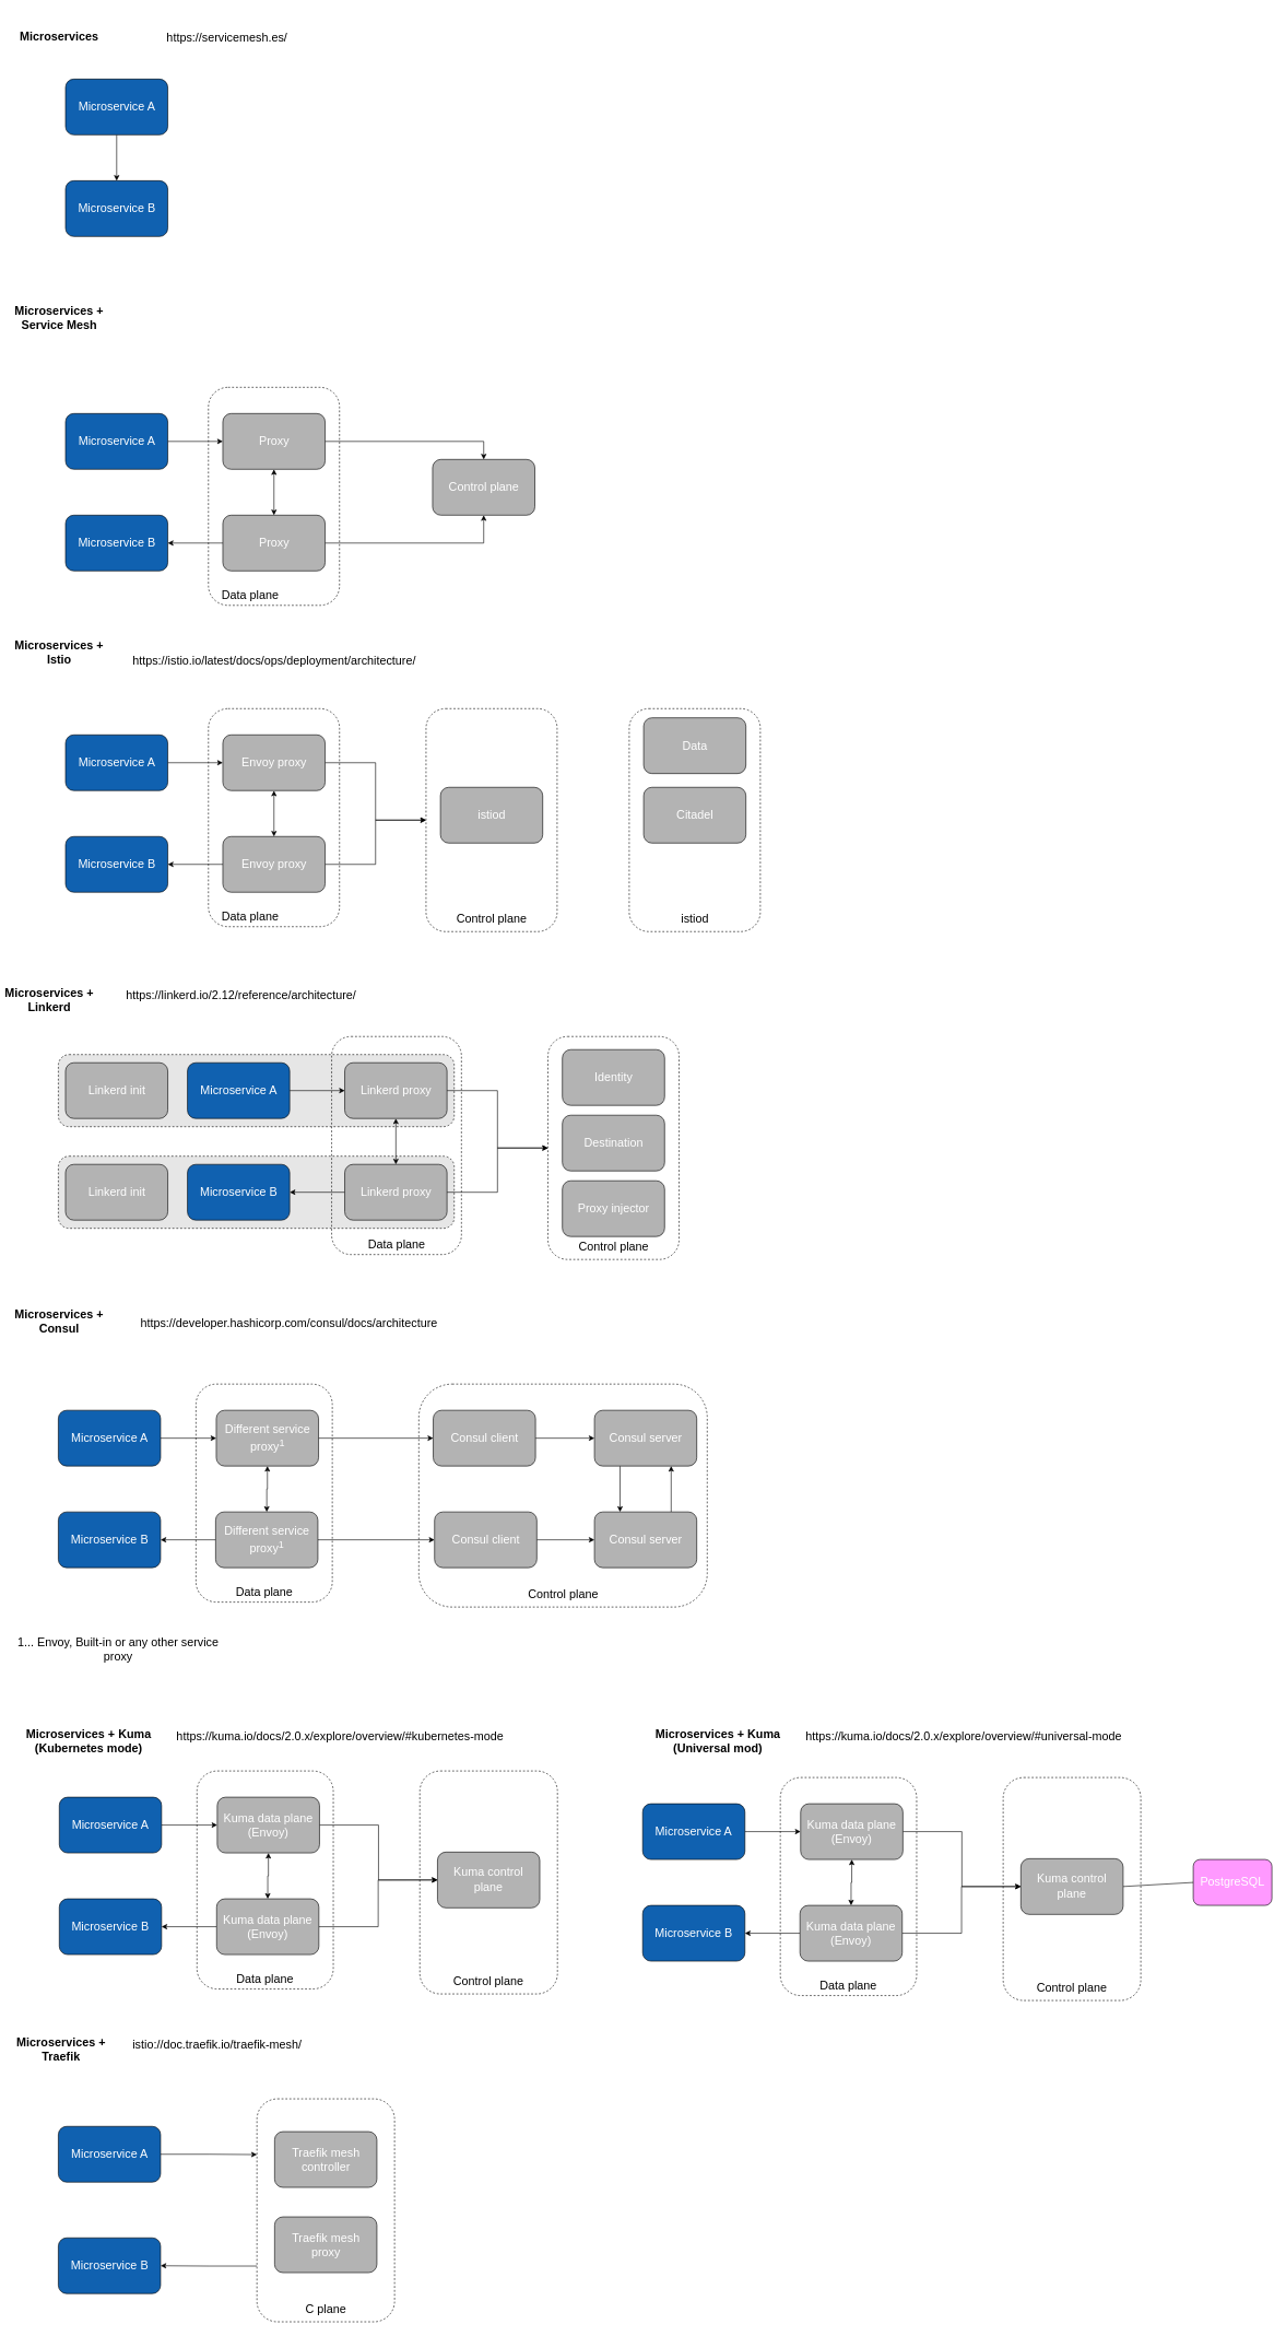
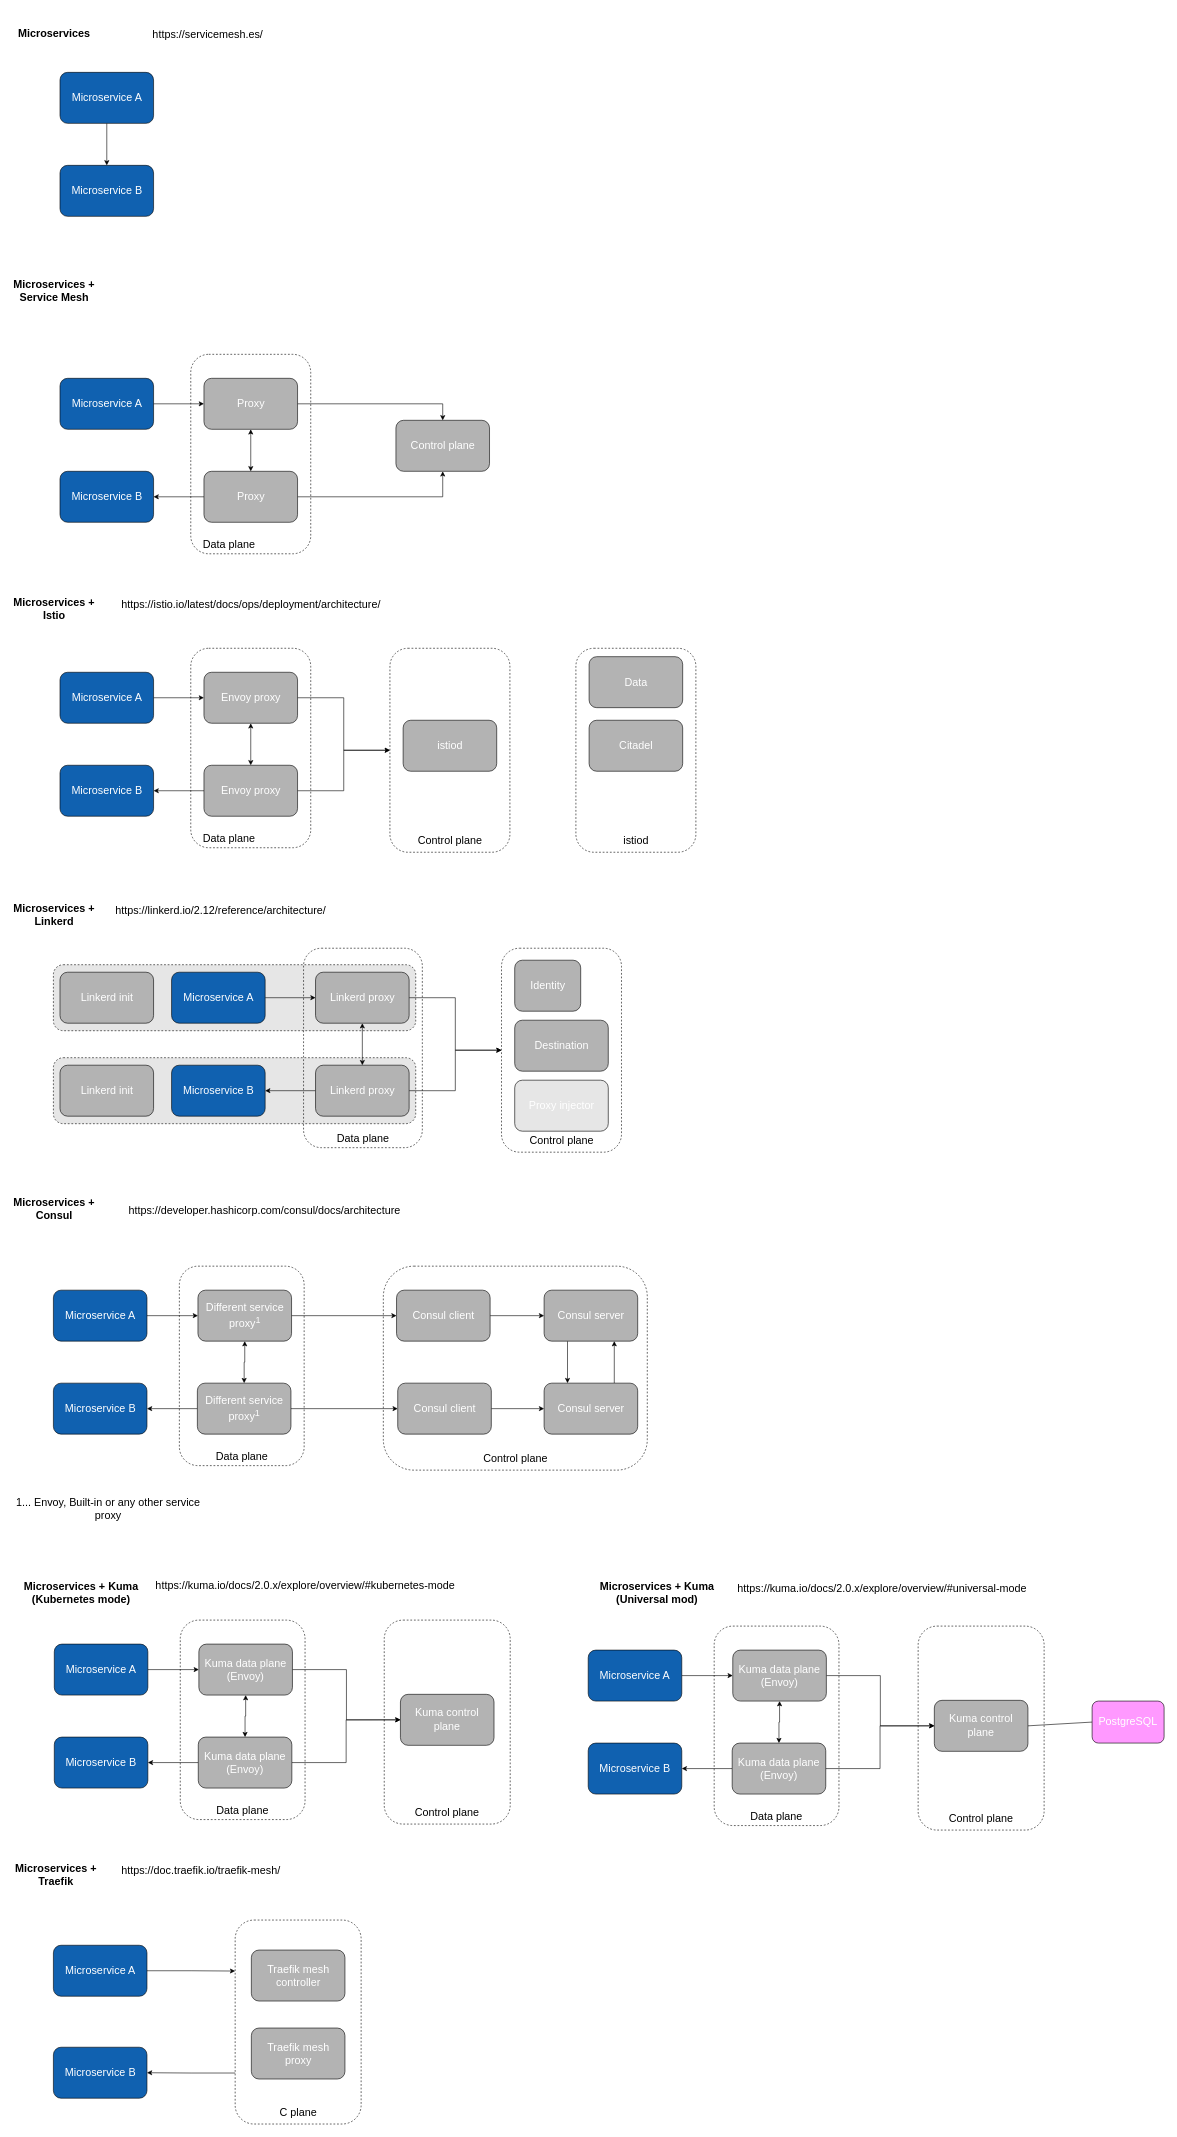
- <mxCell id="9" value="&lt;b&gt;&lt;font style=&quot;font-size: 18px;&quot;&gt;Microservices + Istio&lt;/font&gt;&lt;/b&gt;" style="text;html=1;strokeColor=none;fillColor=none;align=center;verticalAlign=middle;whiteSpace=wrap;rounded=0;" parent="1" vertex="1"><mxGeometry x="20" y="960" width="140" height="70" as="geometry" /></mxCell>
+ <mxCell id="9" value="&lt;b&gt;&lt;font style=&quot;font-size: 18px;&quot;&gt;Microservices + Istio&lt;/font&gt;&lt;/b&gt;" style="text;html=1;strokeColor=none;fillColor=none;align=center;verticalAlign=middle;whiteSpace=wrap;rounded=0;" parent="1" vertex="1"><mxGeometry x="20" y="980" width="140" height="70" as="geometry" /></mxCell>
- <mxCell id="10" value="&lt;b&gt;&lt;font style=&quot;font-size: 18px;&quot;&gt;Microservices + Linkerd&lt;/font&gt;&lt;/b&gt;" style="text;html=1;strokeColor=none;fillColor=none;align=center;verticalAlign=middle;whiteSpace=wrap;rounded=0;" parent="1" vertex="1"><mxGeometry x="5" y="1490" width="140" height="70" as="geometry" /></mxCell>
+ <mxCell id="10" value="&lt;b&gt;&lt;font style=&quot;font-size: 18px;&quot;&gt;Microservices + Linkerd&lt;/font&gt;&lt;/b&gt;" style="text;html=1;strokeColor=none;fillColor=none;align=center;verticalAlign=middle;whiteSpace=wrap;rounded=0;" parent="1" vertex="1"><mxGeometry x="20" y="1490" width="140" height="70" as="geometry" /></mxCell>
- <mxCell id="50" value="&lt;font color=&quot;#ffffff&quot;&gt;Identity&lt;/font&gt;" style="rounded=1;whiteSpace=wrap;html=1;fontSize=18;fillColor=#B3B3B3;" parent="1" vertex="1"><mxGeometry x="857.5" y="1600" width="156" height="85" as="geometry" /></mxCell>
+ <mxCell id="50" value="&lt;font color=&quot;#ffffff&quot;&gt;Identity&lt;/font&gt;" style="rounded=1;whiteSpace=wrap;html=1;fontSize=18;fillColor=#B3B3B3;" parent="1" vertex="1"><mxGeometry x="857.5" y="1600" width="110" height="85" as="geometry" /></mxCell>
- <mxCell id="52" value="&lt;font color=&quot;#ffffff&quot;&gt;Proxy injector&lt;/font&gt;" style="rounded=1;whiteSpace=wrap;html=1;fontSize=18;fillColor=#B3B3B3;" parent="1" vertex="1"><mxGeometry x="857.5" y="1800" width="156" height="85" as="geometry" /></mxCell>
+ <mxCell id="52" value="&lt;font color=&quot;#ffffff&quot;&gt;Proxy injector&lt;/font&gt;" style="rounded=1;whiteSpace=wrap;html=1;fontSize=18;fillColor=#e6e6e6;" parent="1" vertex="1"><mxGeometry x="857.5" y="1800" width="156" height="85" as="geometry" /></mxCell>
- <mxCell id="92" value="https://kuma.io/docs/2.0.x/explore/overview/#kubernetes-mode" style="text;whiteSpace=wrap;html=1;fontSize=18;fontColor=#000000;" parent="1" vertex="1"><mxGeometry x="267" y="2630" width="533" height="50" as="geometry" /></mxCell>
+ <mxCell id="92" value="https://kuma.io/docs/2.0.x/explore/overview/#kubernetes-mode" style="text;whiteSpace=wrap;html=1;fontSize=18;fontColor=#000000;" parent="1" vertex="1"><mxGeometry x="257" y="2625" width="533" height="50" as="geometry" /></mxCell>
- <mxCell id="109" value="&lt;font style=&quot;font-size: 18px&quot;&gt;istio://doc.traefik.io/traefik-mesh/&lt;/font&gt;" style="text;whiteSpace=wrap;html=1;" parent="1" vertex="1"><mxGeometry x="200" y="3100" width="290" height="30" as="geometry" /></mxCell>
+ <mxCell id="109" value="&lt;font style=&quot;font-size: 18px&quot;&gt;https://doc.traefik.io/traefik-mesh/&lt;/font&gt;" style="text;whiteSpace=wrap;html=1;" parent="1" vertex="1"><mxGeometry x="200" y="3100" width="290" height="30" as="geometry" /></mxCell>
